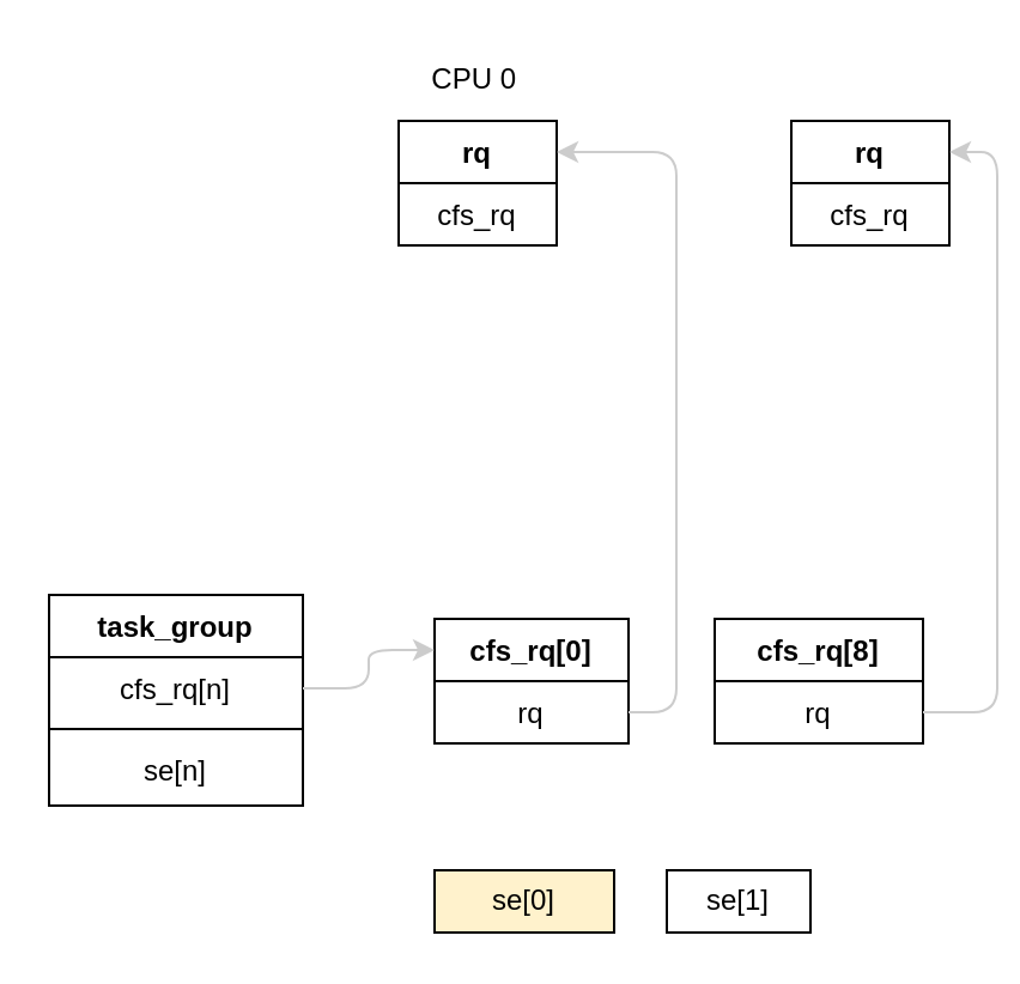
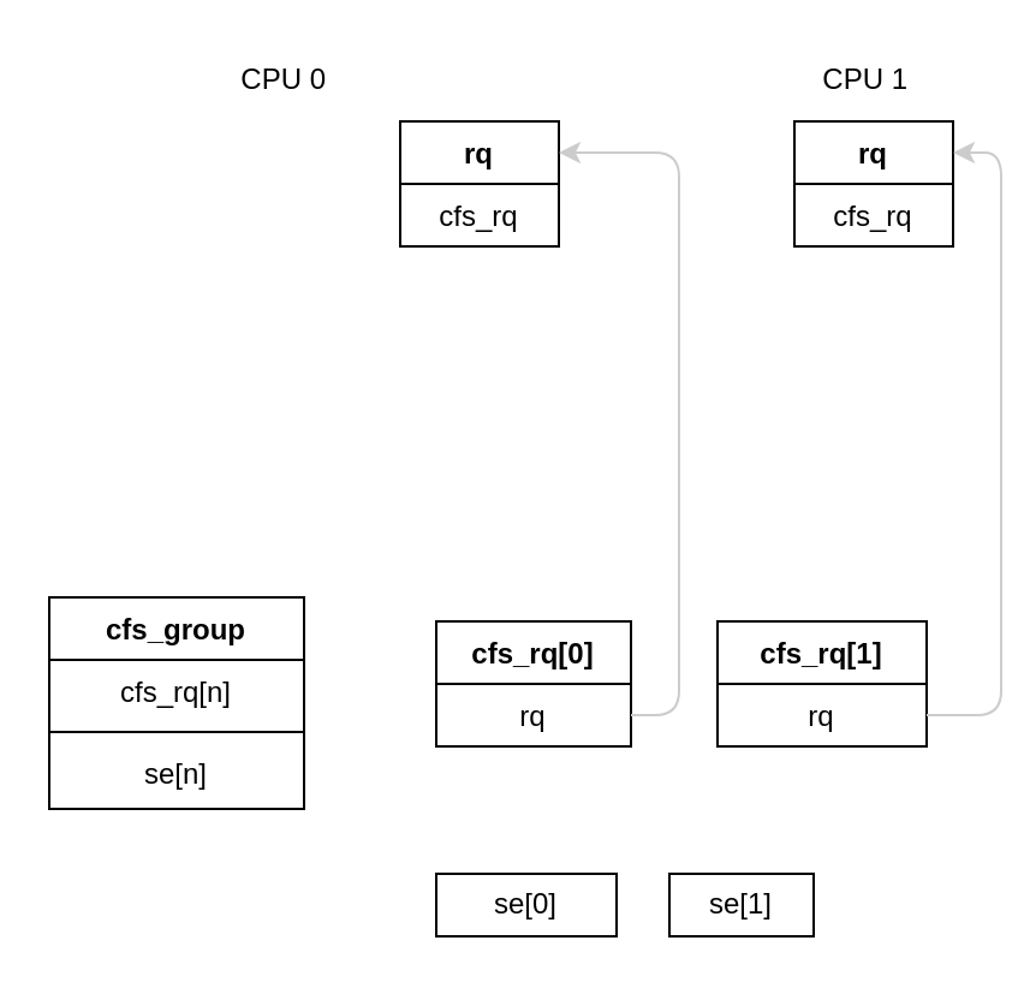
- <mxCell id="4" value="CPU 0&amp;nbsp;" style="text;html=1;align=center;verticalAlign=middle;resizable=0;points=[];autosize=1;strokeColor=none;fillColor=none;" vertex="1" parent="1"><mxGeometry x="170.5" y="20" width="57" height="26" as="geometry" /></mxCell>
+ <mxCell id="4" value="CPU 0&amp;nbsp;" style="text;html=1;align=center;verticalAlign=middle;resizable=0;points=[];autosize=1;strokeColor=none;fillColor=none;" vertex="1" parent="1"><mxGeometry x="90.5" y="20" width="57" height="26" as="geometry" /></mxCell>
+ <mxCell id="7" value="CPU 1&amp;nbsp;" style="text;html=1;align=center;verticalAlign=middle;resizable=0;points=[];autosize=1;strokeColor=none;fillColor=none;" vertex="1" parent="1"><mxGeometry x="332" y="20" width="57" height="26" as="geometry" /></mxCell>
- <mxCell id="8" value="task_group" style="swimlane;fontStyle=1;align=center;verticalAlign=top;childLayout=stackLayout;horizontal=1;startSize=26;horizontalStack=0;resizeParent=1;resizeParentMax=0;resizeLast=0;collapsible=1;marginBottom=0;whiteSpace=wrap;html=1;" vertex="1" parent="1"><mxGeometry x="20" y="248" width="106" height="88" as="geometry" /></mxCell>
+ <mxCell id="8" value="cfs_group" style="swimlane;fontStyle=1;align=center;verticalAlign=top;childLayout=stackLayout;horizontal=1;startSize=26;horizontalStack=0;resizeParent=1;resizeParentMax=0;resizeLast=0;collapsible=1;marginBottom=0;whiteSpace=wrap;html=1;" vertex="1" parent="1"><mxGeometry x="20" y="248" width="106" height="88" as="geometry" /></mxCell>
- <mxCell id="16" value="cfs_rq[8]" style="swimlane;fontStyle=1;align=center;verticalAlign=top;childLayout=stackLayout;horizontal=1;startSize=26;horizontalStack=0;resizeParent=1;resizeParentMax=0;resizeLast=0;collapsible=1;marginBottom=0;whiteSpace=wrap;html=1;" vertex="1" parent="1"><mxGeometry x="298" y="258" width="87" height="52" as="geometry"><mxRectangle x="218" y="-144" width="46" height="26" as="alternateBounds" /></mxGeometry></mxCell>
+ <mxCell id="16" value="cfs_rq[1]" style="swimlane;fontStyle=1;align=center;verticalAlign=top;childLayout=stackLayout;horizontal=1;startSize=26;horizontalStack=0;resizeParent=1;resizeParentMax=0;resizeLast=0;collapsible=1;marginBottom=0;whiteSpace=wrap;html=1;" vertex="1" parent="1"><mxGeometry x="298" y="258" width="87" height="52" as="geometry"><mxRectangle x="218" y="-144" width="46" height="26" as="alternateBounds" /></mxGeometry></mxCell>
- <mxCell id="18" style="edgeStyle=orthogonalEdgeStyle;rounded=1;orthogonalLoop=1;jettySize=auto;html=1;exitX=1;exitY=0.5;exitDx=0;exitDy=0;entryX=0;entryY=0.25;entryDx=0;entryDy=0;curved=0;strokeColor=#CCCCCC;" edge="1" parent="1" source="9" target="14"><mxGeometry relative="1" as="geometry" /></mxCell>
- <mxCell id="12" value="se[0]" style="html=1;whiteSpace=wrap;fillColor=#fff2cc;" vertex="1" parent="1"><mxGeometry x="181" y="363" width="75" height="26" as="geometry" /></mxCell>
+ <mxCell id="12" value="se[0]" style="html=1;whiteSpace=wrap;" vertex="1" parent="1"><mxGeometry x="181" y="363" width="75" height="26" as="geometry" /></mxCell>
